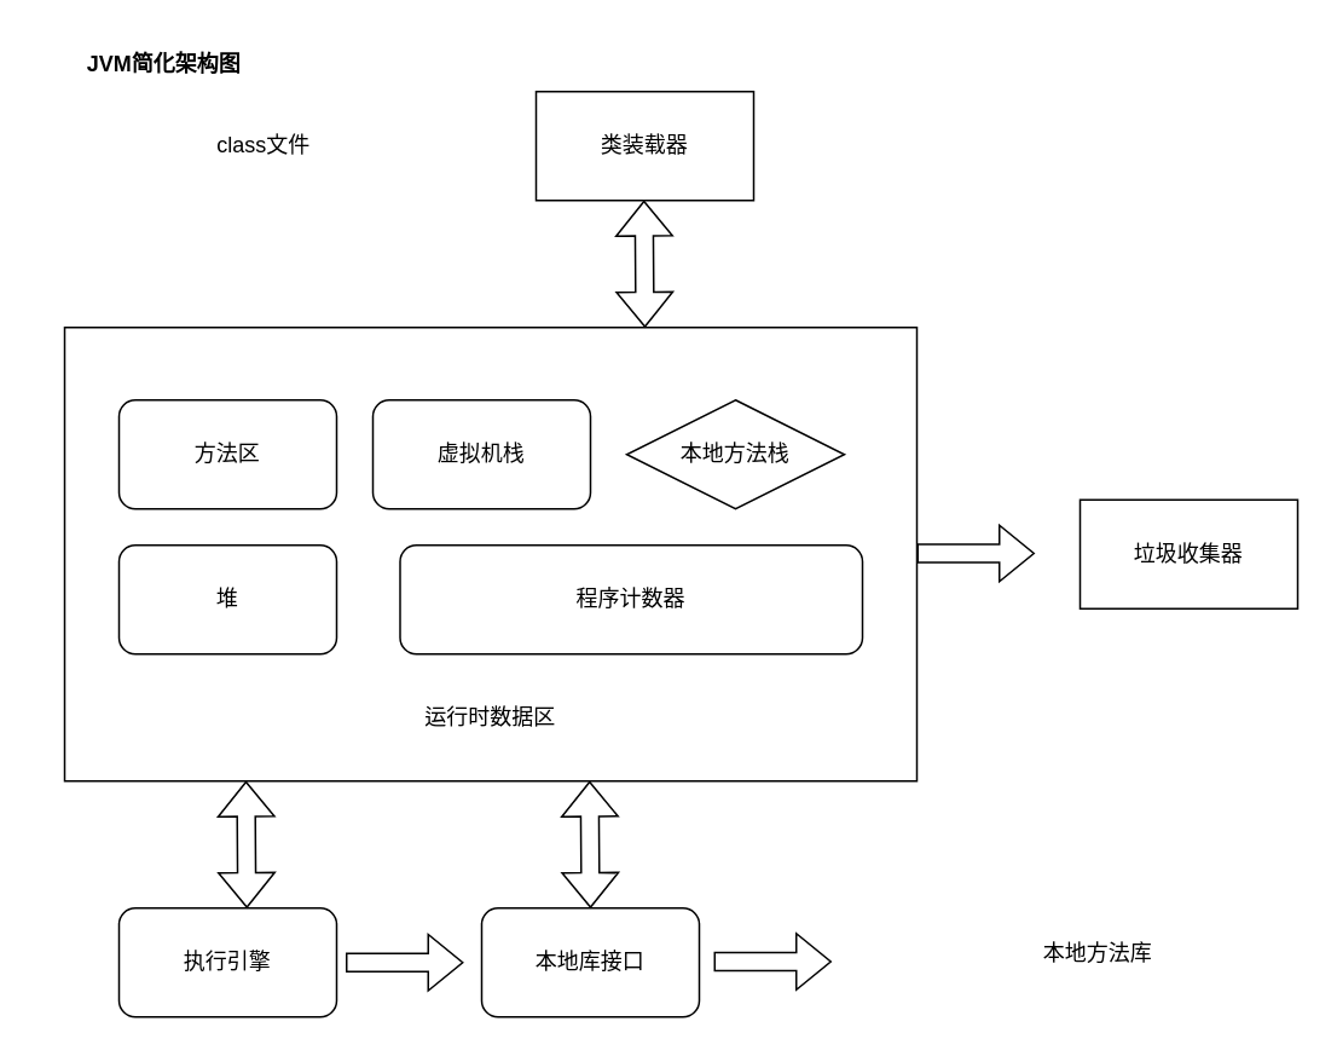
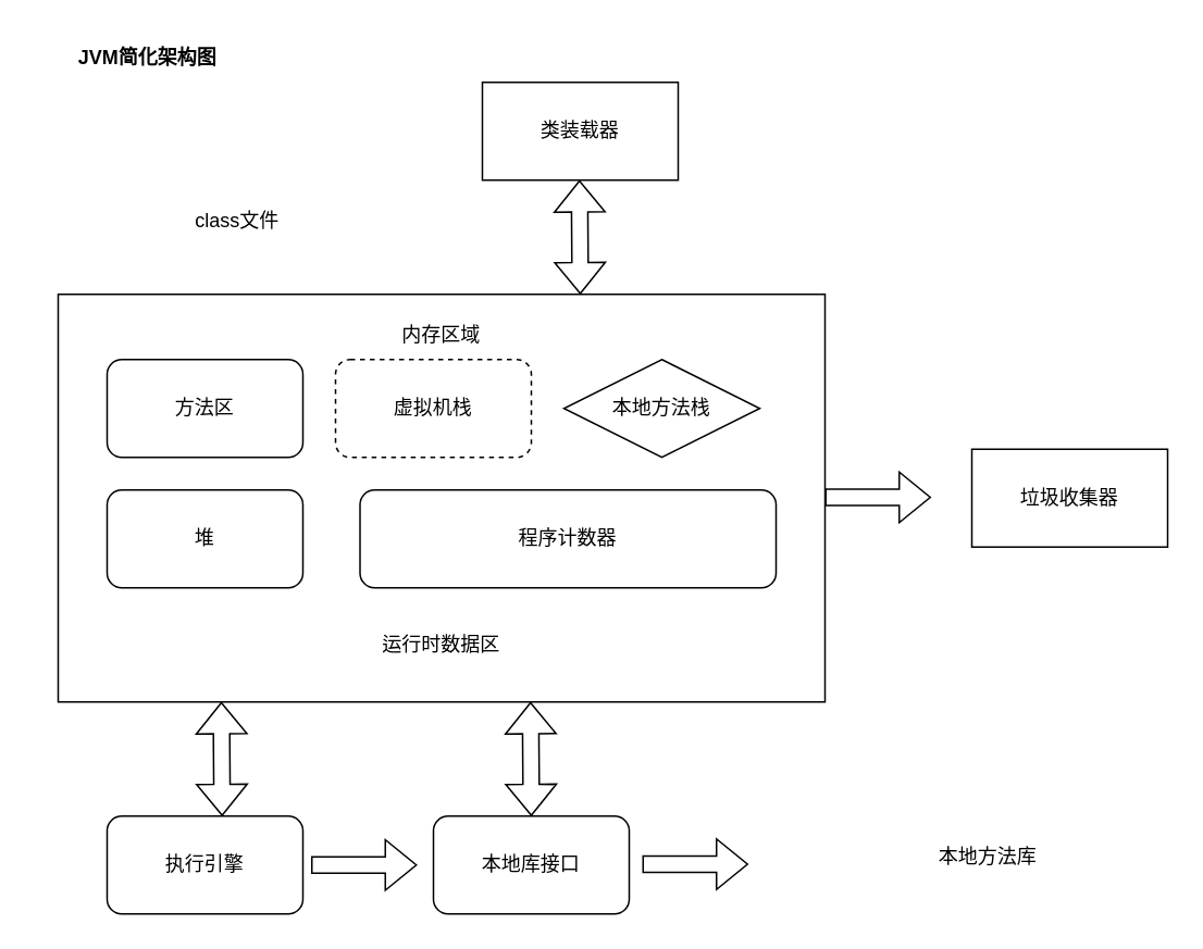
- <mxCell id="4" value="class文件" style="text;html=1;strokeColor=none;fillColor=none;align=center;verticalAlign=middle;whiteSpace=wrap;rounded=0;" vertex="1" parent="1"><mxGeometry x="115" y="65" width="60" height="30" as="geometry" /></mxCell>
+ <mxCell id="4" value="class文件" style="text;html=1;strokeColor=none;fillColor=none;align=center;verticalAlign=middle;whiteSpace=wrap;rounded=0;" vertex="1" parent="1"><mxGeometry x="115" y="120" width="60" height="30" as="geometry" /></mxCell>
+ <mxCell id="7" value="内存区域" style="text;html=1;strokeColor=none;fillColor=none;align=center;verticalAlign=middle;whiteSpace=wrap;rounded=0;" vertex="1" parent="1"><mxGeometry x="240" y="190" width="60" height="30" as="geometry" /></mxCell>
- <mxCell id="9" value="虚拟机栈" style="rounded=1;whiteSpace=wrap;html=1;" vertex="1" parent="1"><mxGeometry x="205" y="220" width="120" height="60" as="geometry" /></mxCell>
+ <mxCell id="9" value="虚拟机栈" style="rounded=1;whiteSpace=wrap;html=1;dashed=1;" vertex="1" parent="1"><mxGeometry x="205" y="220" width="120" height="60" as="geometry" /></mxCell>
